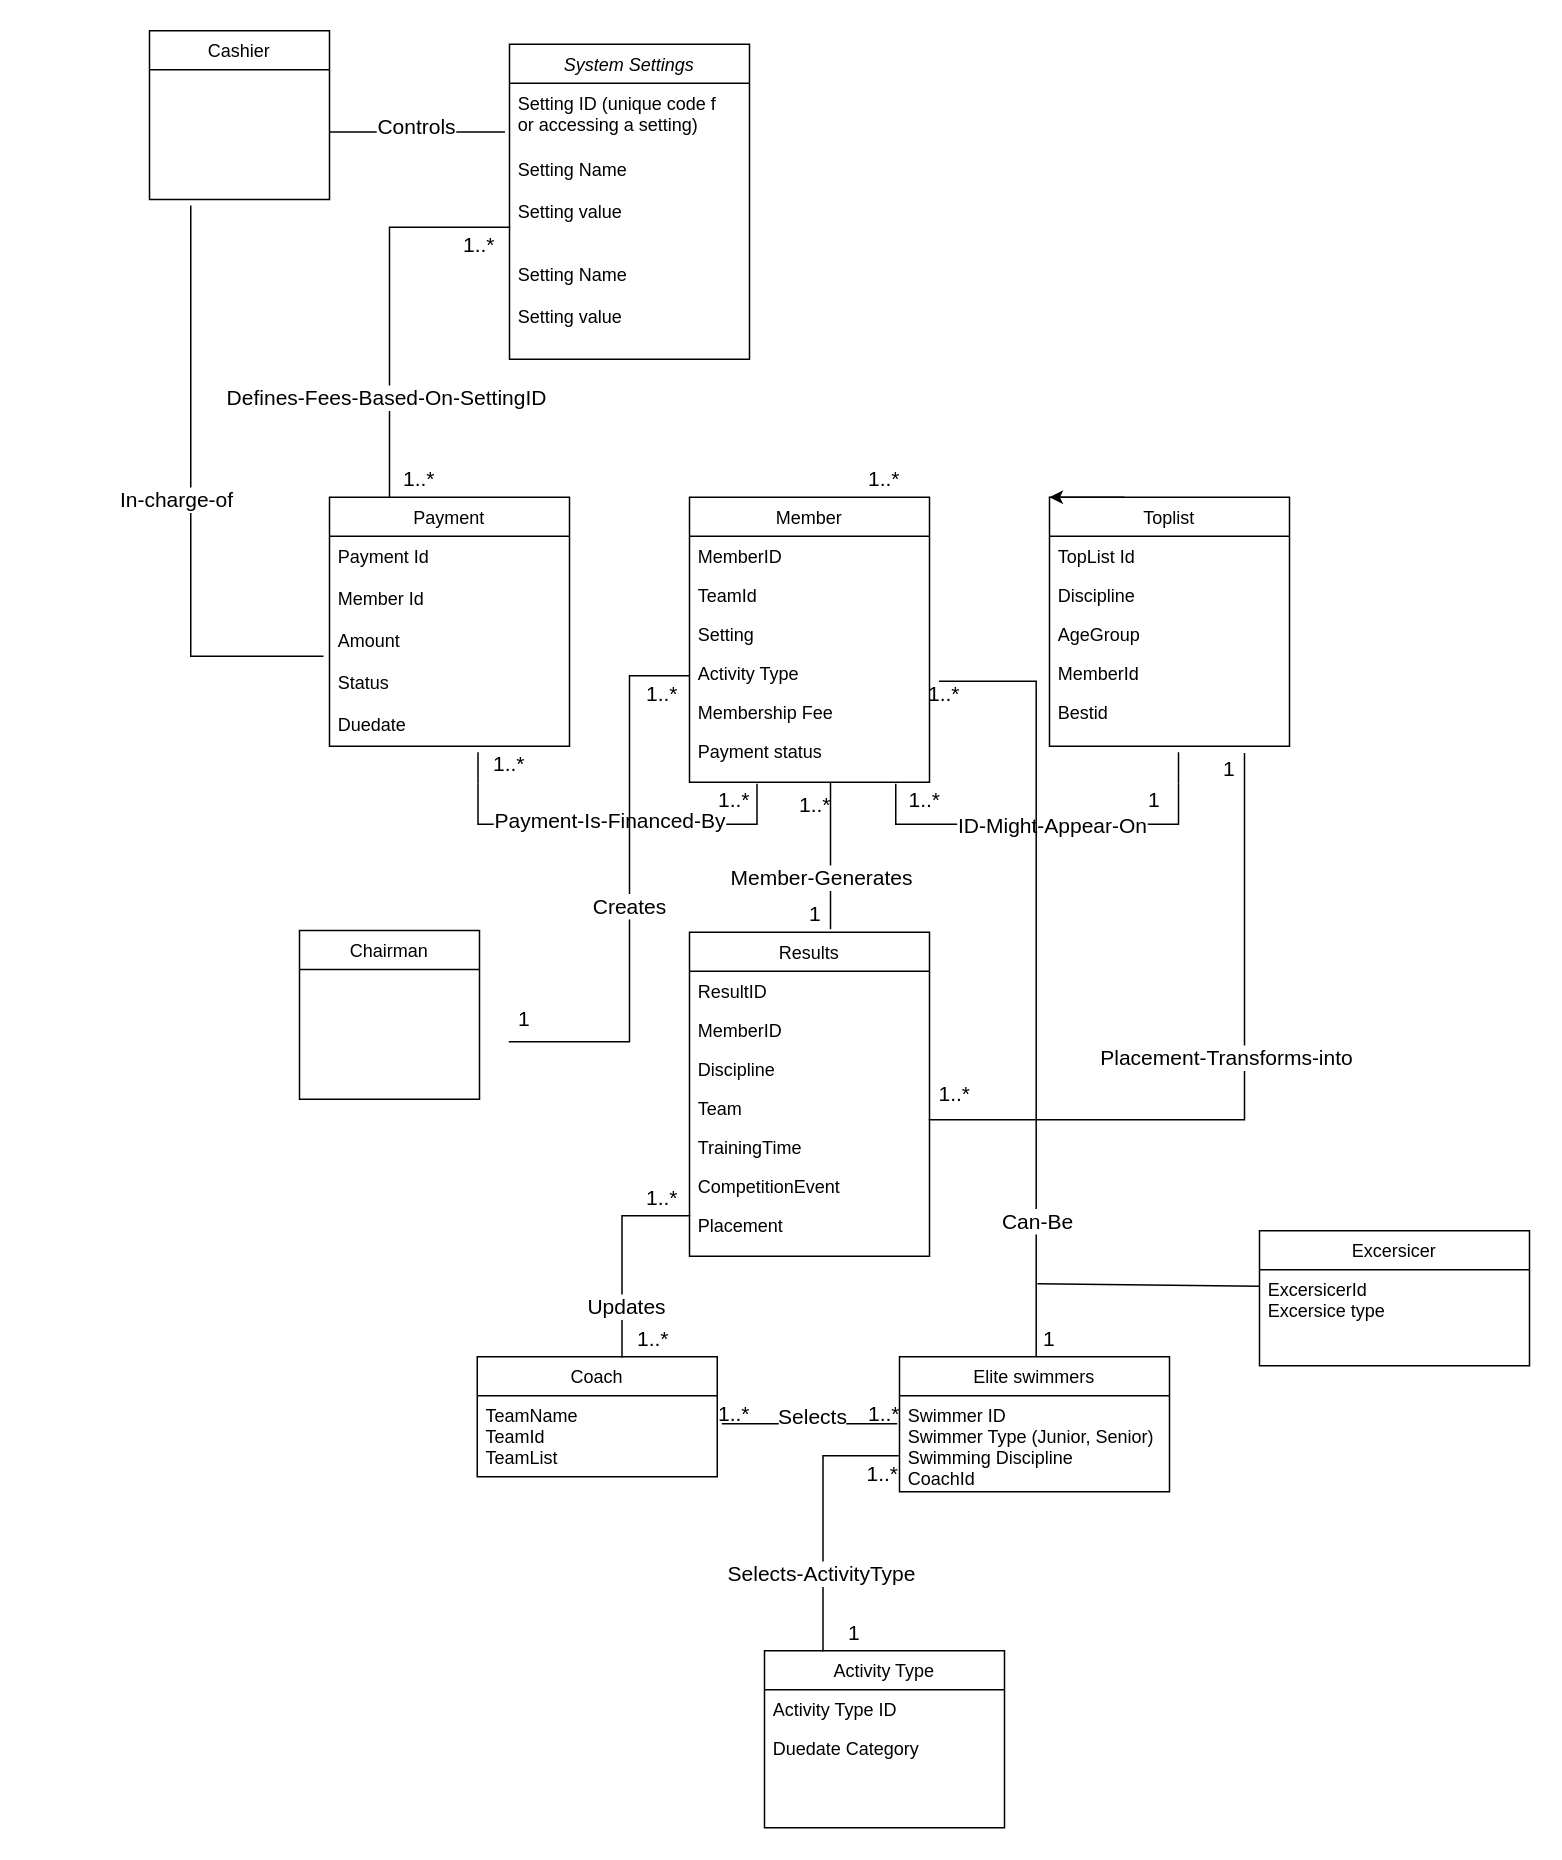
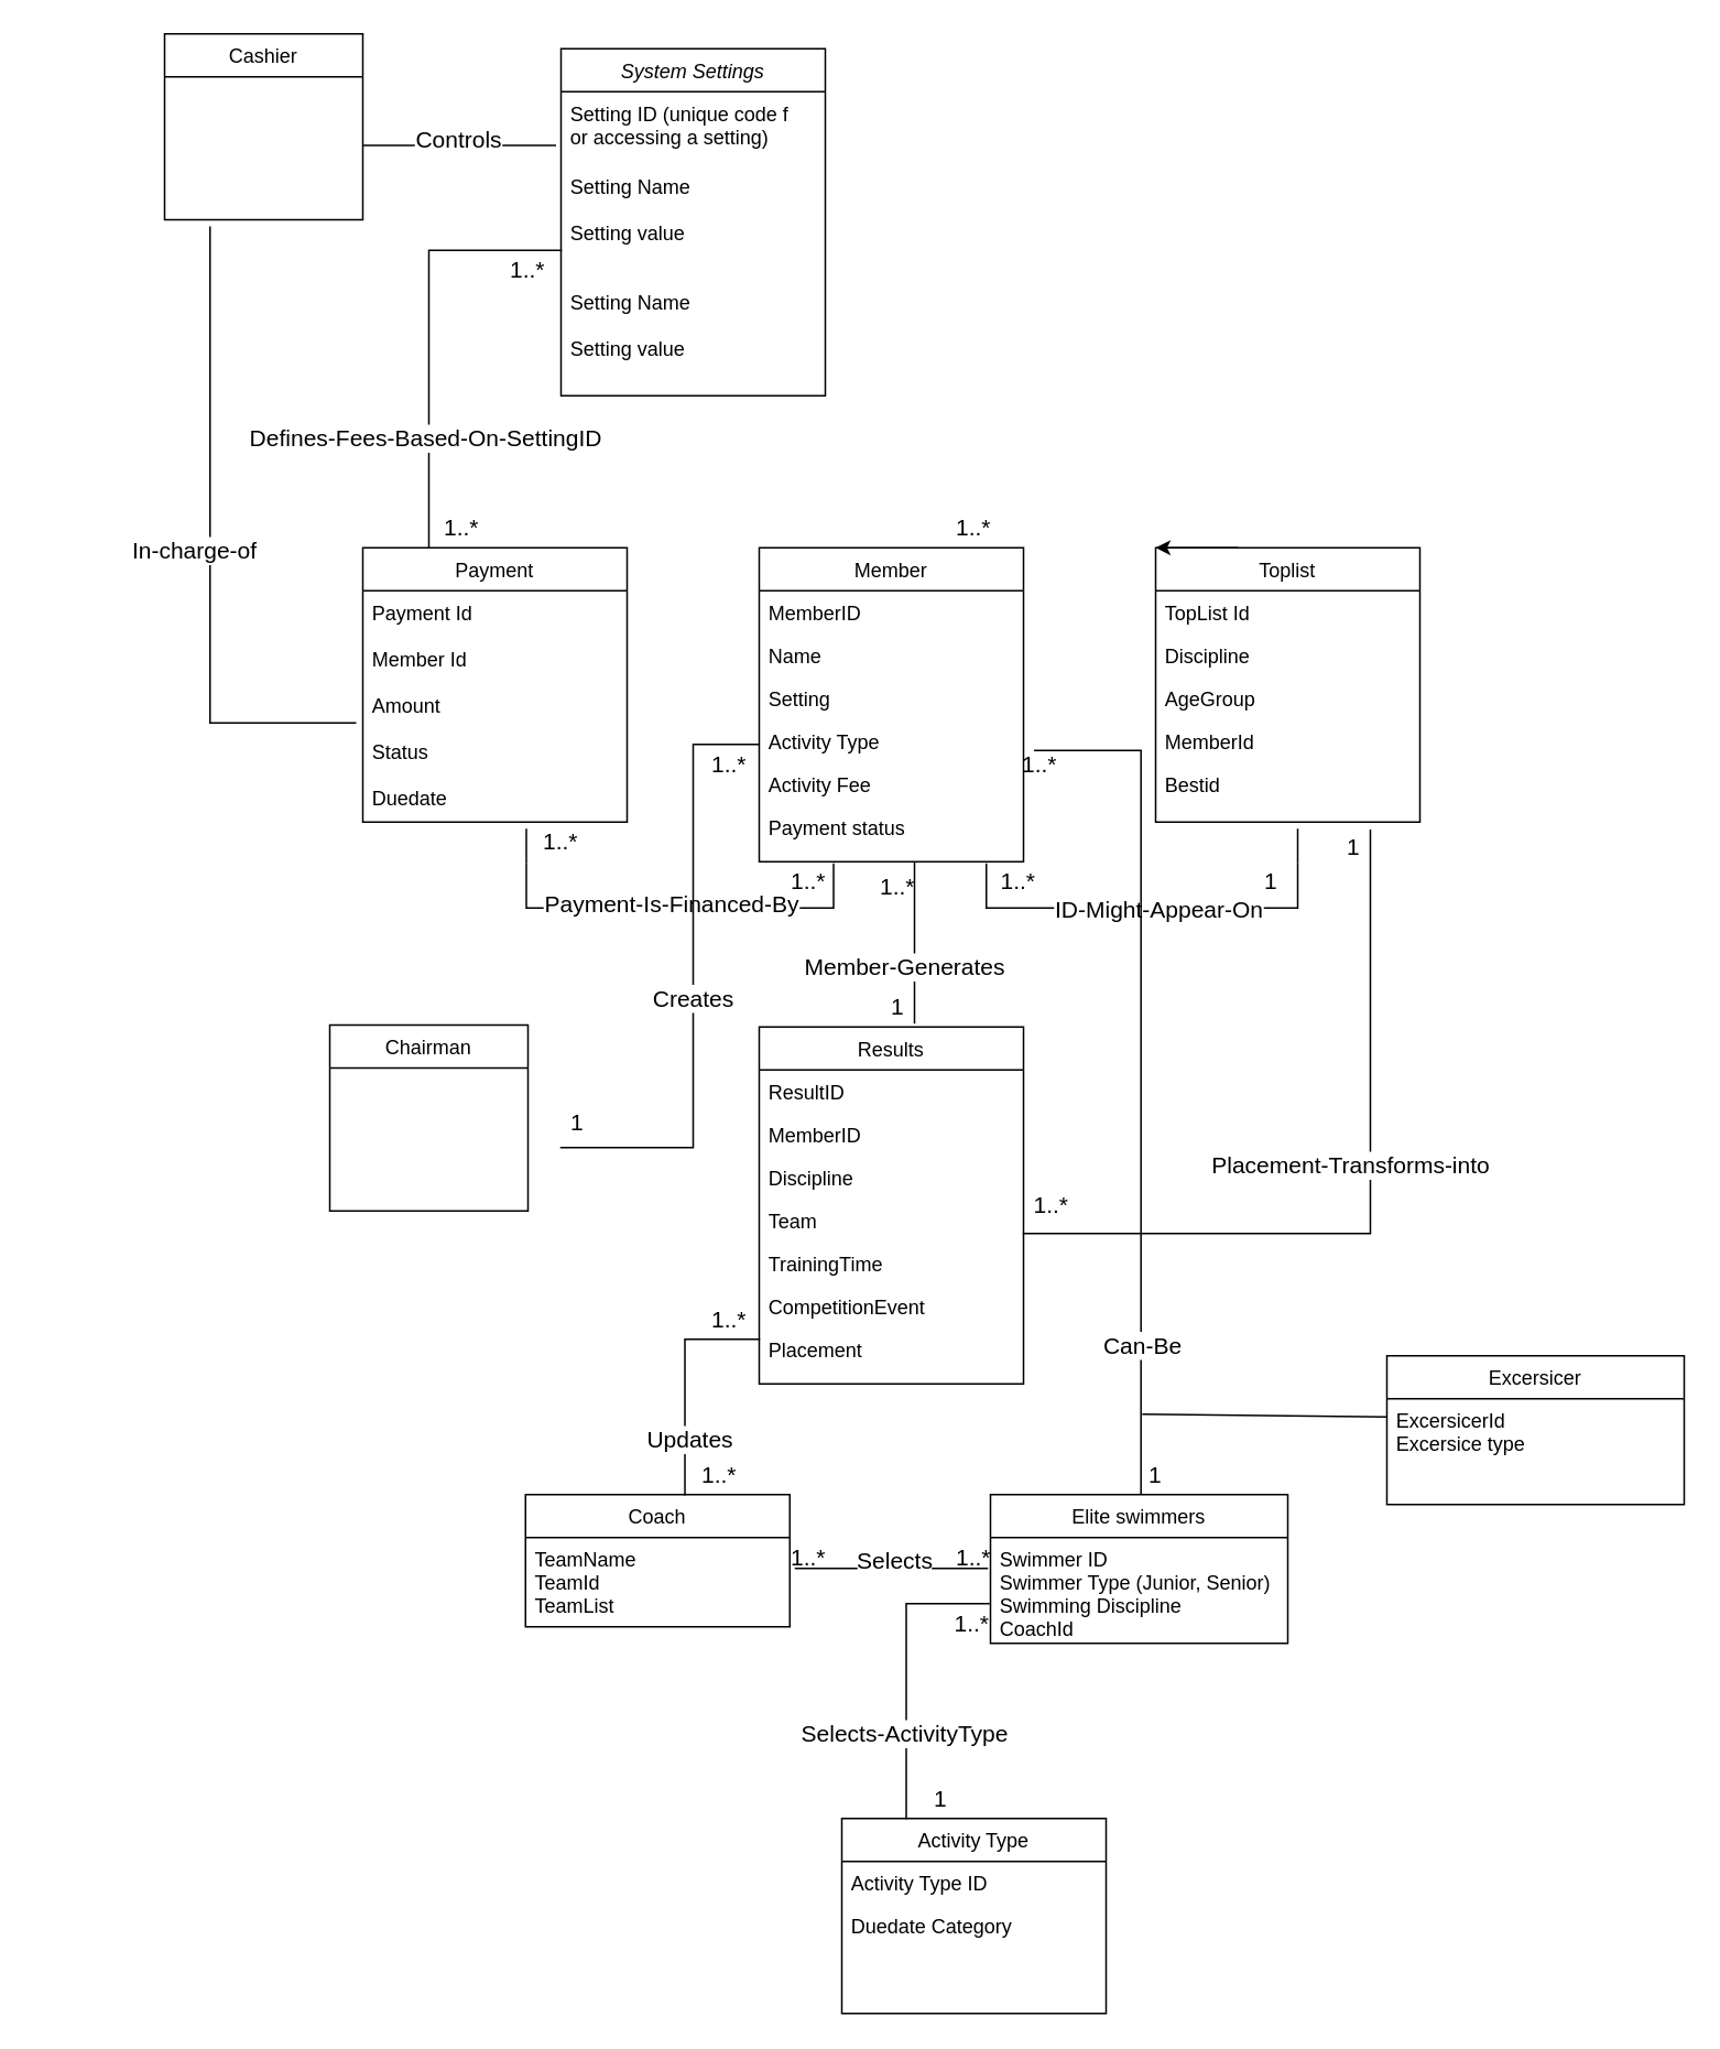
- <mxCell id="7" value="TeamId" style="text;align=left;verticalAlign=top;spacingLeft=4;spacingRight=4;overflow=hidden;rotatable=0;points=[[0,0.5],[1,0.5]];portConstraint=eastwest;rounded=0;shadow=0;html=0;" parent="5" vertex="1"><mxGeometry y="52" width="160" height="26" as="geometry" /></mxCell>
+ <mxCell id="7" value="Name" style="text;align=left;verticalAlign=top;spacingLeft=4;spacingRight=4;overflow=hidden;rotatable=0;points=[[0,0.5],[1,0.5]];portConstraint=eastwest;rounded=0;shadow=0;html=0;" parent="5" vertex="1"><mxGeometry y="52" width="160" height="26" as="geometry" /></mxCell>
- <mxCell id="10" value="Membership Fee" style="text;align=left;verticalAlign=top;spacingLeft=4;spacingRight=4;overflow=hidden;rotatable=0;points=[[0,0.5],[1,0.5]];portConstraint=eastwest;rounded=0;shadow=0;html=0;" parent="5" vertex="1"><mxGeometry y="130" width="160" height="26" as="geometry" /></mxCell>
+ <mxCell id="10" value="Activity Fee" style="text;align=left;verticalAlign=top;spacingLeft=4;spacingRight=4;overflow=hidden;rotatable=0;points=[[0,0.5],[1,0.5]];portConstraint=eastwest;rounded=0;shadow=0;html=0;" parent="5" vertex="1"><mxGeometry y="130" width="160" height="26" as="geometry" /></mxCell>
